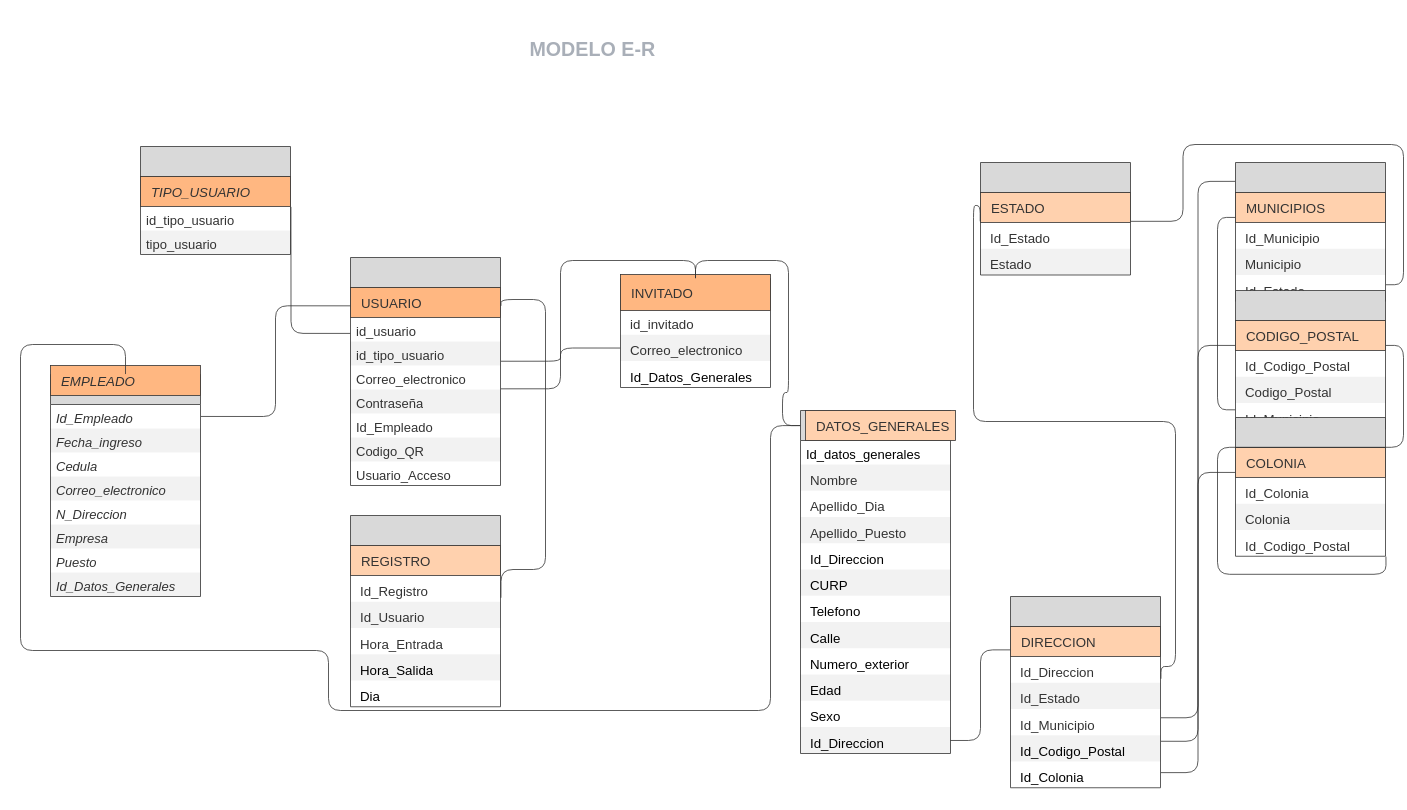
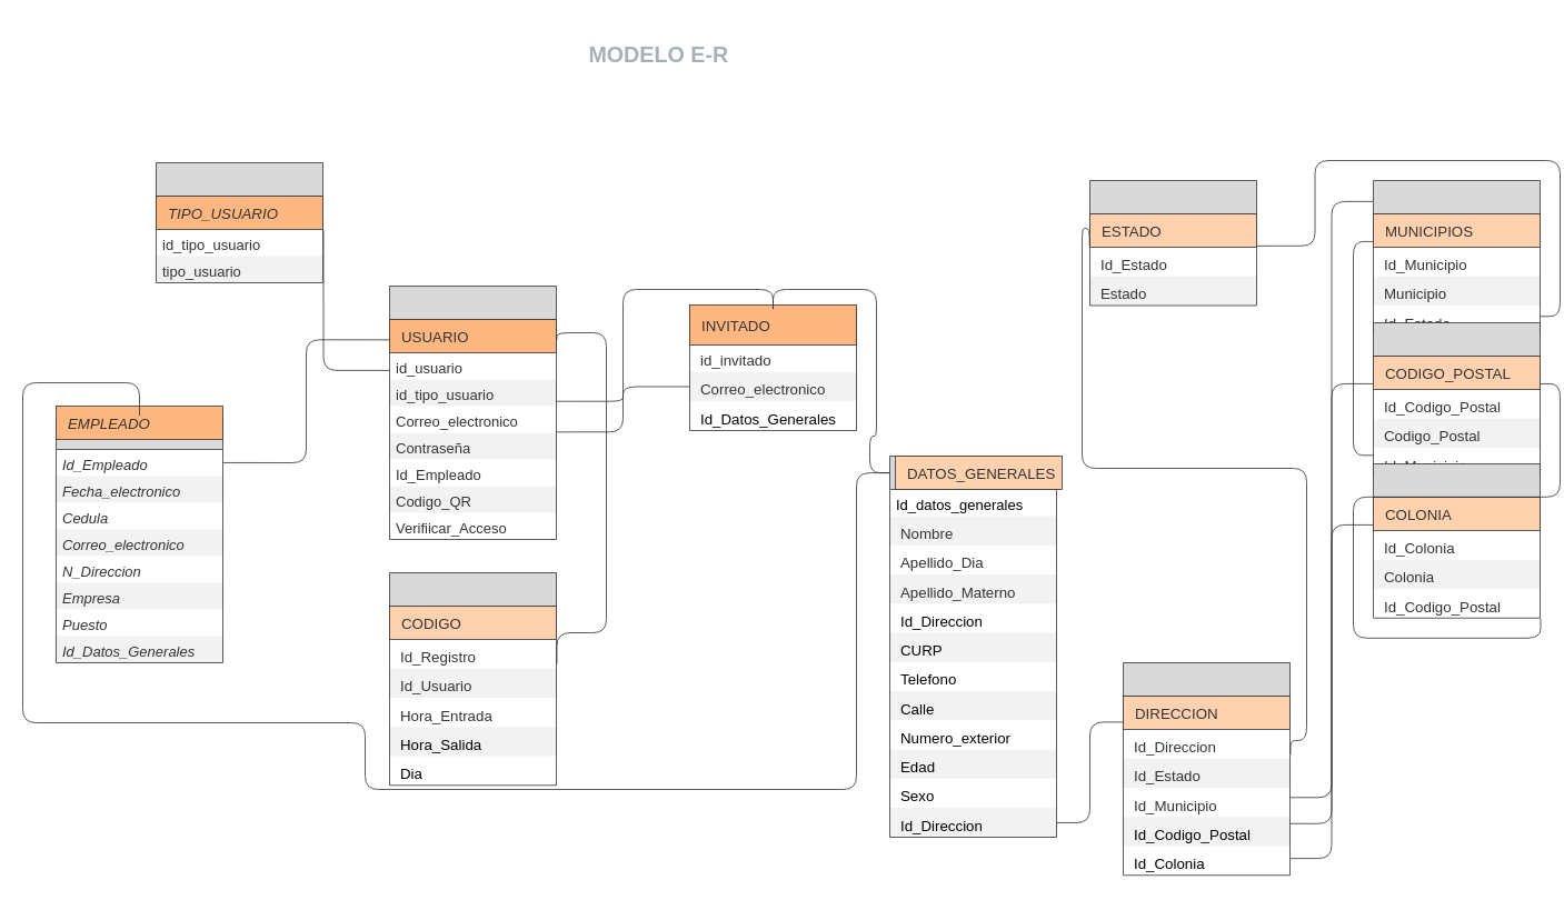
- <mxCell id="28" value="Fecha_ingreso" style="part=1;resizeHeight=0;strokeColor=none;align=left;verticalAlign=top;spacingLeft=4;spacingRight=4;overflow=hidden;rotatable=0;points=[[0,0.5],[1,0.5]];portConstraint=eastwest;html=1;whiteSpace=wrap;#FFFFFFwhiteSpace=wrap;fontSize=13;fontColor=#333333;fontStyle=2;fillColor=#000000;opacity=5;" vertex="1" parent="26"><mxGeometry y="54" width="150" height="24" as="geometry" /></mxCell>
+ <mxCell id="28" value="Fecha_electronico" style="part=1;resizeHeight=0;strokeColor=none;align=left;verticalAlign=top;spacingLeft=4;spacingRight=4;overflow=hidden;rotatable=0;points=[[0,0.5],[1,0.5]];portConstraint=eastwest;html=1;whiteSpace=wrap;#FFFFFFwhiteSpace=wrap;fontSize=13;fontColor=#333333;fontStyle=2;fillColor=#000000;opacity=5;" vertex="1" parent="26"><mxGeometry y="54" width="150" height="24" as="geometry" /></mxCell>
- <mxCell id="20" value="Usuario_Acceso" style="part=1;resizeHeight=0;strokeColor=none;align=left;verticalAlign=top;spacingLeft=4;spacingRight=4;overflow=hidden;rotatable=0;points=[[0,0.5],[1,0.5]];portConstraint=eastwest;html=1;whiteSpace=wrap;#FFFFFFwhiteSpace=wrap;fontSize=13;fontColor=#333333;fillColor=none;strokeOpacity=100;" vertex="1" parent="12"><mxGeometry y="204" width="150" height="24" as="geometry" /></mxCell>
+ <mxCell id="20" value="Verifiicar_Acceso" style="part=1;resizeHeight=0;strokeColor=none;align=left;verticalAlign=top;spacingLeft=4;spacingRight=4;overflow=hidden;rotatable=0;points=[[0,0.5],[1,0.5]];portConstraint=eastwest;html=1;whiteSpace=wrap;#FFFFFFwhiteSpace=wrap;fontSize=13;fontColor=#333333;fillColor=none;strokeOpacity=100;" vertex="1" parent="12"><mxGeometry y="204" width="150" height="24" as="geometry" /></mxCell>
- <mxCell id="84" value="Apellido_Puesto" style="part=1;resizeHeight=0;strokeColor=none;verticalAlign=top;overflow=hidden;rotatable=0;points=[[0,0.5],[1,0.5]];portConstraint=eastwest;html=1;whiteSpace=wrap;#ffffffwhiteSpace=wrap;fontSize=13.3;fontColor=#333333;align=left;spacingLeft=8.4;spacingRight=8.4;spacingTop=2.4;fillColor=#000000;opacity=5;" vertex="1" parent="80"><mxGeometry y="106.5" width="150" height="26.25" as="geometry" /></mxCell>
+ <mxCell id="84" value="Apellido_Materno" style="part=1;resizeHeight=0;strokeColor=none;verticalAlign=top;overflow=hidden;rotatable=0;points=[[0,0.5],[1,0.5]];portConstraint=eastwest;html=1;whiteSpace=wrap;#ffffffwhiteSpace=wrap;fontSize=13.3;fontColor=#333333;align=left;spacingLeft=8.4;spacingRight=8.4;spacingTop=2.4;fillColor=#000000;opacity=5;" vertex="1" parent="80"><mxGeometry y="106.5" width="150" height="26.25" as="geometry" /></mxCell>
- <mxCell id="72" value="REGISTRO" style="html=1;overflow=block;blockSpacing=1;whiteSpace=wrap;fontSize=13.3;fontColor=#333333;align=left;spacingLeft=8.4;spacingRight=8.4;spacingTop=2.4;spacing=3.6;verticalAlign=middle;strokeColor=#333333;strokeOpacity=100;fillOpacity=100;fillColor=#ffd1ae;strokeWidth=0.8;" vertex="1" parent="71"><mxGeometry y="30" width="150" height="30" as="geometry" /></mxCell>
+ <mxCell id="72" value="CODIGO" style="html=1;overflow=block;blockSpacing=1;whiteSpace=wrap;fontSize=13.3;fontColor=#333333;align=left;spacingLeft=8.4;spacingRight=8.4;spacingTop=2.4;spacing=3.6;verticalAlign=middle;strokeColor=#333333;strokeOpacity=100;fillOpacity=100;fillColor=#ffd1ae;strokeWidth=0.8;" vertex="1" parent="71"><mxGeometry y="30" width="150" height="30" as="geometry" /></mxCell>
